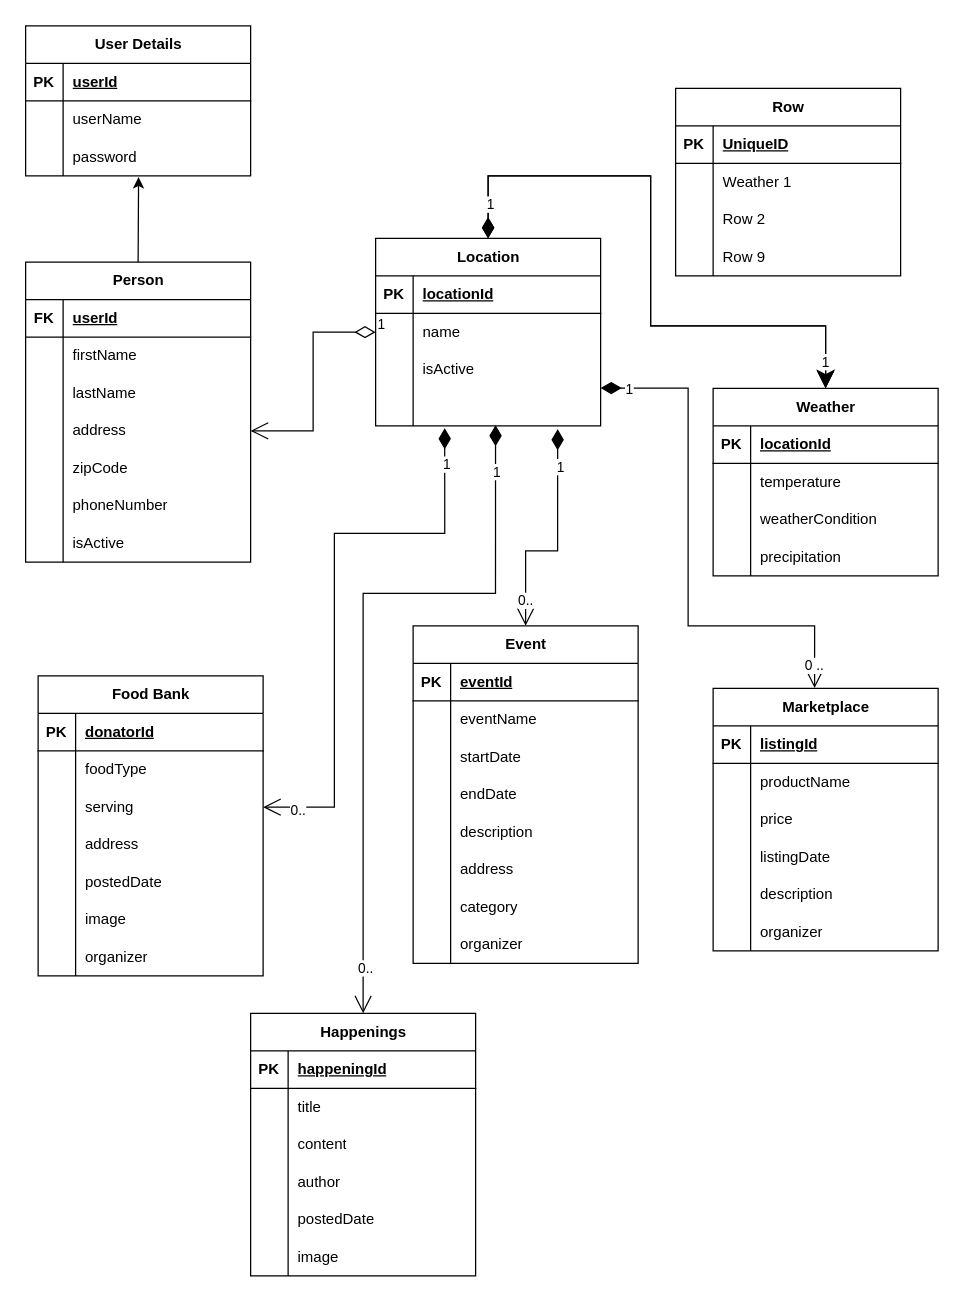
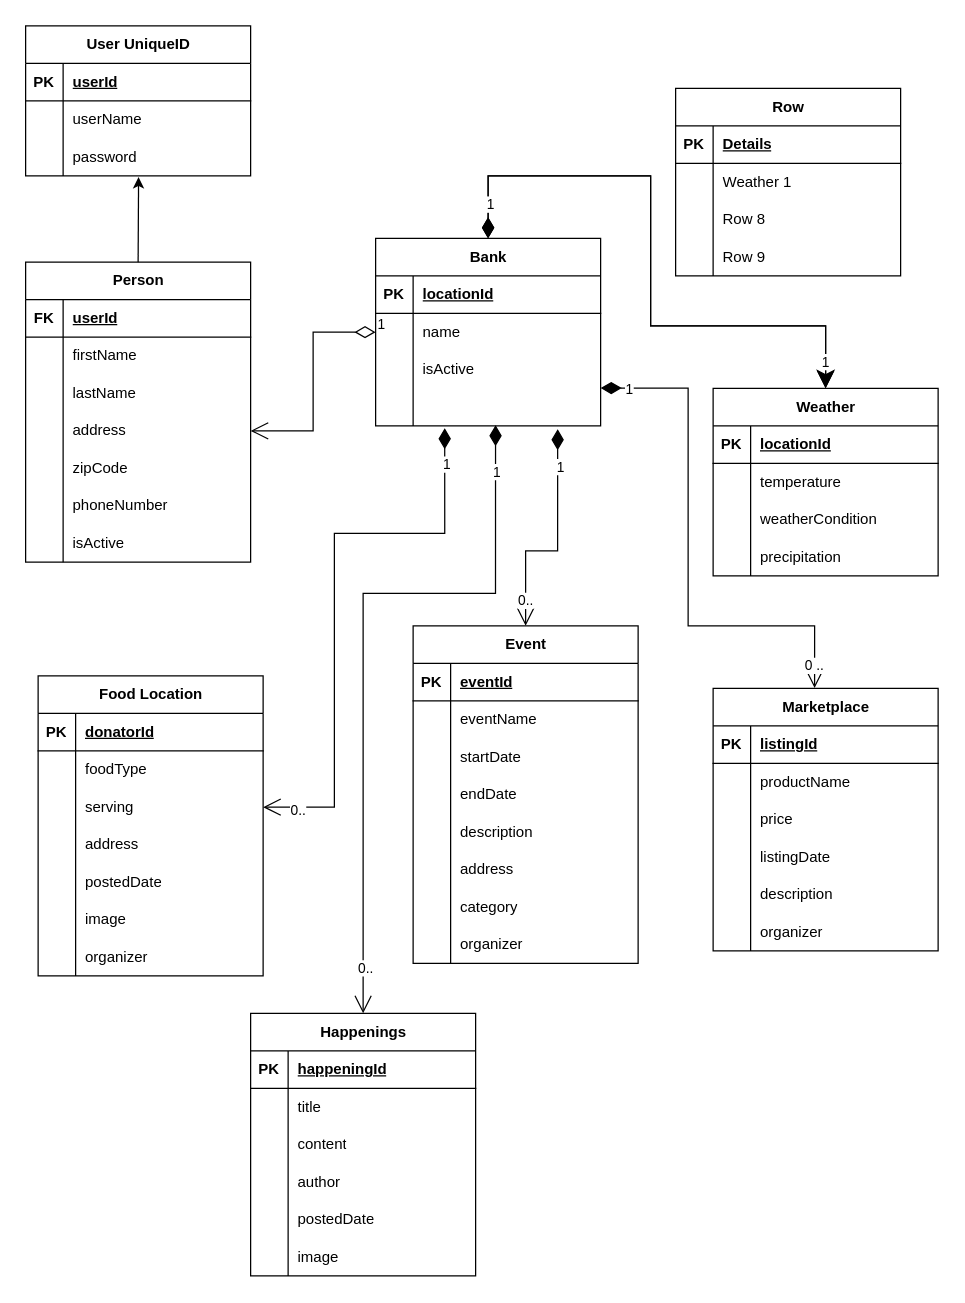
- <mxCell id="50" value="User Details" style="shape=table;startSize=30;container=1;collapsible=1;childLayout=tableLayout;fixedRows=1;rowLines=0;fontStyle=1;align=center;resizeLast=1;html=1;" vertex="1" parent="1"><mxGeometry x="20" y="20" width="180" height="120" as="geometry" /></mxCell>
+ <mxCell id="50" value="User UniqueID" style="shape=table;startSize=30;container=1;collapsible=1;childLayout=tableLayout;fixedRows=1;rowLines=0;fontStyle=1;align=center;resizeLast=1;html=1;" vertex="1" parent="1"><mxGeometry x="20" y="20" width="180" height="120" as="geometry" /></mxCell>
- <mxCell id="18" value="UniqueID" style="shape=partialRectangle;connectable=0;fillColor=none;top=0;left=0;bottom=0;right=0;align=left;spacingLeft=6;fontStyle=5;overflow=hidden;whiteSpace=wrap;html=1;" vertex="1" parent="16"><mxGeometry x="30" width="150" height="30" as="geometry"><mxRectangle width="150" height="30" as="alternateBounds" /></mxGeometry></mxCell>
+ <mxCell id="18" value="Details" style="shape=partialRectangle;connectable=0;fillColor=none;top=0;left=0;bottom=0;right=0;align=left;spacingLeft=6;fontStyle=5;overflow=hidden;whiteSpace=wrap;html=1;" vertex="1" parent="16"><mxGeometry x="30" width="150" height="30" as="geometry"><mxRectangle width="150" height="30" as="alternateBounds" /></mxGeometry></mxCell>
- <mxCell id="24" value="Row 2" style="shape=partialRectangle;connectable=0;fillColor=none;top=0;left=0;bottom=0;right=0;align=left;spacingLeft=6;overflow=hidden;whiteSpace=wrap;html=1;" vertex="1" parent="22"><mxGeometry x="30" width="150" height="30" as="geometry"><mxRectangle width="150" height="30" as="alternateBounds" /></mxGeometry></mxCell>
+ <mxCell id="24" value="Row 8" style="shape=partialRectangle;connectable=0;fillColor=none;top=0;left=0;bottom=0;right=0;align=left;spacingLeft=6;overflow=hidden;whiteSpace=wrap;html=1;" vertex="1" parent="22"><mxGeometry x="30" width="150" height="30" as="geometry"><mxRectangle width="150" height="30" as="alternateBounds" /></mxGeometry></mxCell>
- <mxCell id="2" value="Location" style="shape=table;startSize=30;container=1;collapsible=1;childLayout=tableLayout;fixedRows=1;rowLines=0;fontStyle=1;align=center;resizeLast=1;html=1;" vertex="1" parent="1"><mxGeometry x="300" y="190" width="180" height="150" as="geometry" /></mxCell>
+ <mxCell id="2" value="Bank" style="shape=table;startSize=30;container=1;collapsible=1;childLayout=tableLayout;fixedRows=1;rowLines=0;fontStyle=1;align=center;resizeLast=1;html=1;" vertex="1" parent="1"><mxGeometry x="300" y="190" width="180" height="150" as="geometry" /></mxCell>
- <mxCell id="98" value="Food Bank" style="shape=table;startSize=30;container=1;collapsible=1;childLayout=tableLayout;fixedRows=1;rowLines=0;fontStyle=1;align=center;resizeLast=1;html=1;" vertex="1" parent="1"><mxGeometry x="30" y="540" width="180" height="240" as="geometry" /></mxCell>
+ <mxCell id="98" value="Food Location" style="shape=table;startSize=30;container=1;collapsible=1;childLayout=tableLayout;fixedRows=1;rowLines=0;fontStyle=1;align=center;resizeLast=1;html=1;" vertex="1" parent="1"><mxGeometry x="30" y="540" width="180" height="240" as="geometry" /></mxCell>
